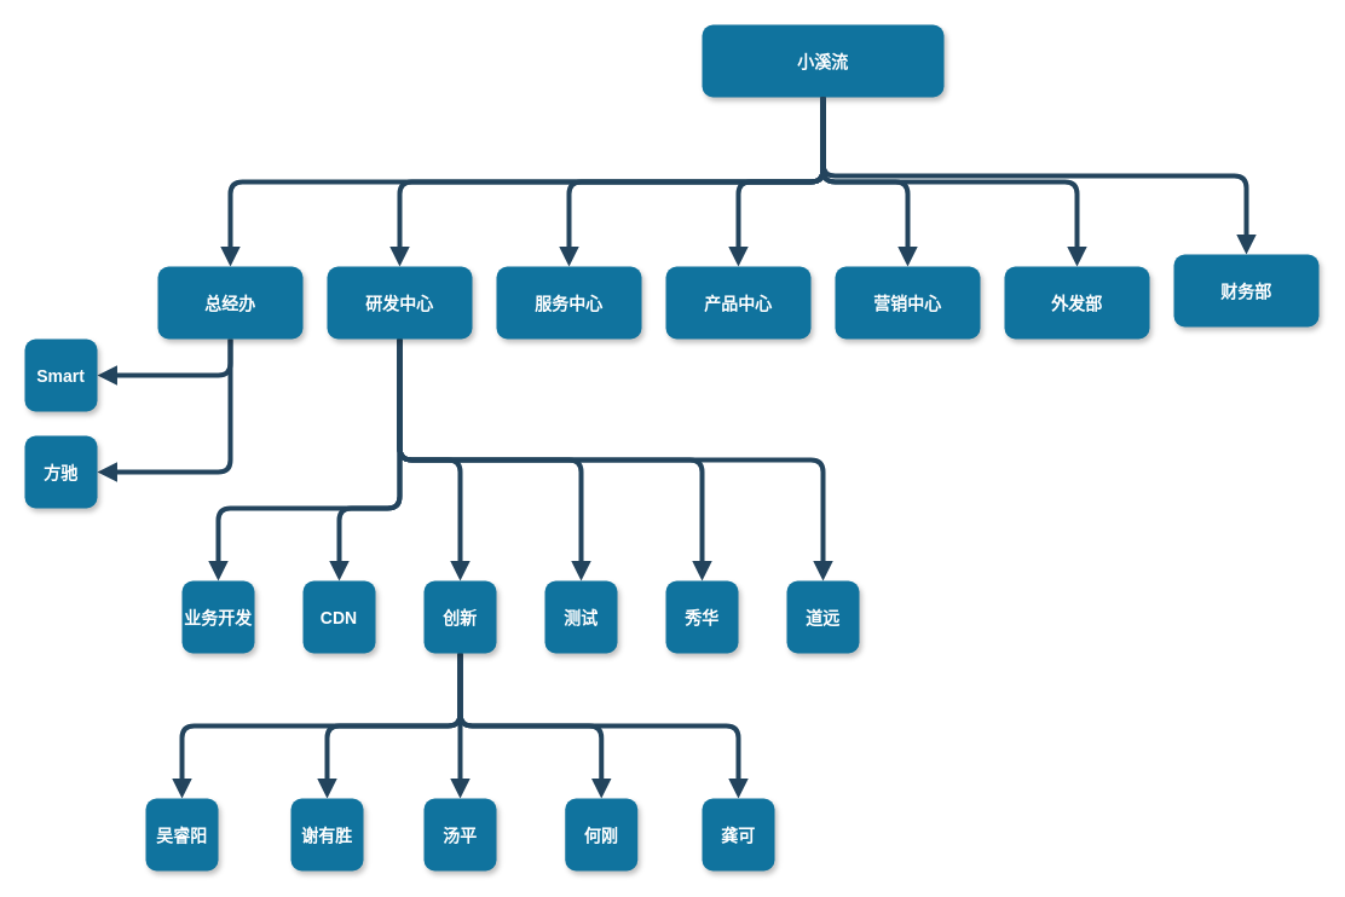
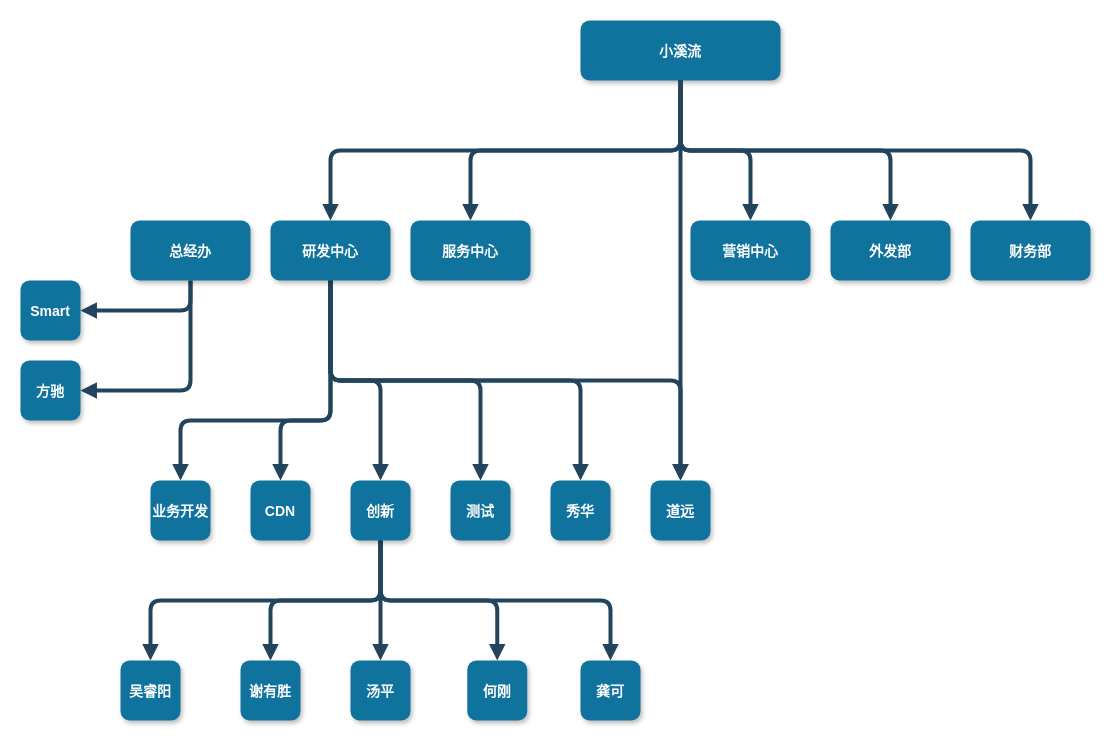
- <mxCell id="3" value="" style="edgeStyle=elbowEdgeStyle;elbow=vertical;strokeWidth=4;endArrow=block;endFill=1;fontStyle=1;strokeColor=#23445D;entryX=0.5;entryY=0;entryDx=0;entryDy=0;" parent="1" source="2" target="6" edge="1"><mxGeometry x="22" y="165.5" width="100" height="100" as="geometry"><mxPoint x="-358" y="115.5" as="sourcePoint" /><mxPoint x="392" y="195.5" as="targetPoint" /></mxGeometry></mxCell>
+ <mxCell id="3" value="" style="edgeStyle=elbowEdgeStyle;elbow=vertical;strokeWidth=4;endArrow=block;endFill=1;fontStyle=1;strokeColor=#23445D;" parent="1" source="2" target="37" edge="1"><mxGeometry x="22" y="165.5" width="100" height="100" as="geometry"><mxPoint x="-358" y="115.5" as="sourcePoint" /><mxPoint x="392" y="195.5" as="targetPoint" /></mxGeometry></mxCell>
- <mxCell id="21" value="" style="edgeStyle=elbowEdgeStyle;elbow=vertical;strokeWidth=4;endArrow=block;endFill=1;fontStyle=1;strokeColor=#23445D;entryX=0.5;entryY=0;entryDx=0;entryDy=0;exitX=0.5;exitY=1;exitDx=0;exitDy=0;" parent="1" source="2" target="16" edge="1"><mxGeometry x="52" y="195.5" width="100" height="100" as="geometry"><mxPoint x="780" y="110" as="sourcePoint" /><mxPoint x="220" y="250" as="targetPoint" /></mxGeometry></mxCell>
- <mxCell id="18" value="财务部" style="rounded=1;fillColor=#10739E;strokeColor=none;shadow=1;gradientColor=none;fontStyle=1;fontColor=#FFFFFF;fontSize=14;" parent="1" vertex="1"><mxGeometry x="970" y="210" width="120" height="60" as="geometry" /></mxCell>
+ <mxCell id="18" value="财务部" style="rounded=1;fillColor=#10739E;strokeColor=none;shadow=1;gradientColor=none;fontStyle=1;fontColor=#FFFFFF;fontSize=14;" parent="1" vertex="1"><mxGeometry x="970" y="220" width="120" height="60" as="geometry" /></mxCell>
- <mxCell id="16" value="产品中心" style="rounded=1;fillColor=#10739E;strokeColor=none;shadow=1;gradientColor=none;fontStyle=1;fontColor=#FFFFFF;fontSize=14;" parent="1" vertex="1"><mxGeometry x="550" y="220" width="120" height="60" as="geometry" /></mxCell>
